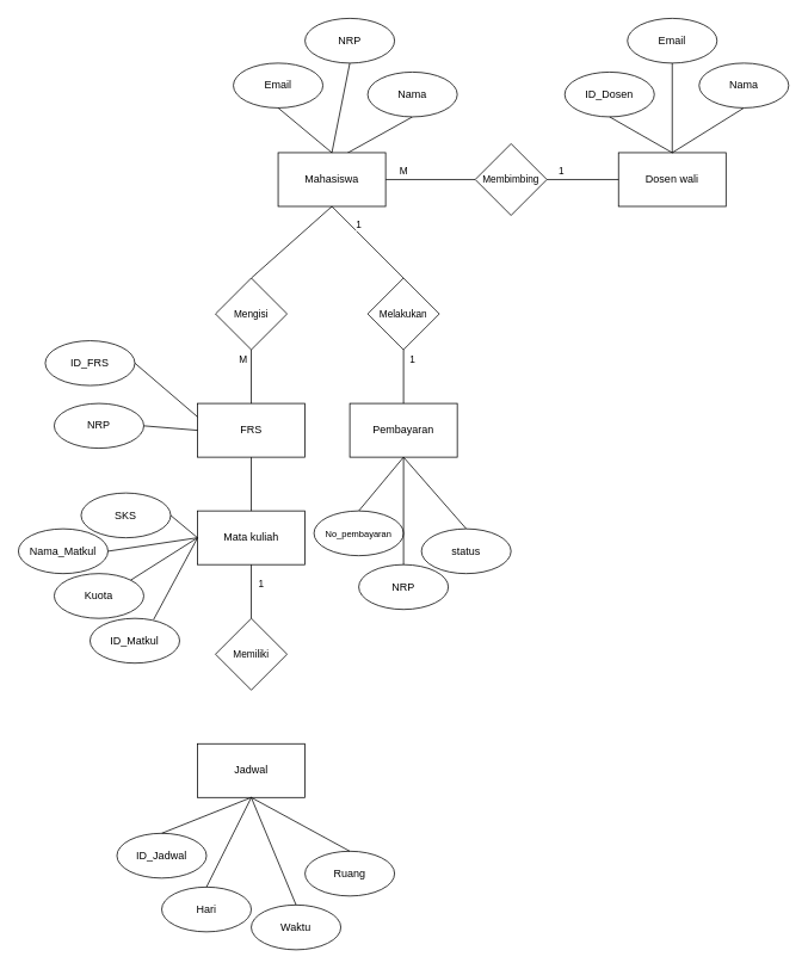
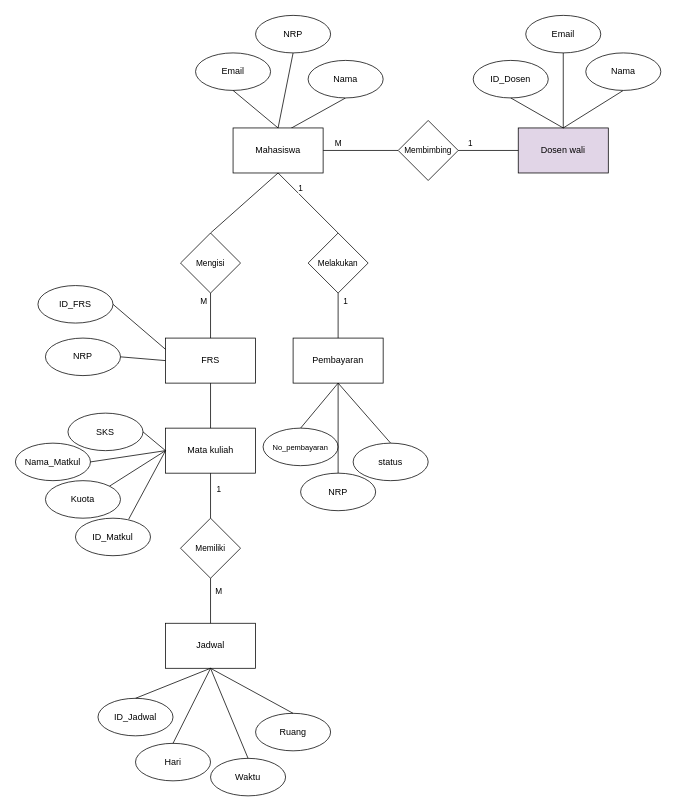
- <mxCell id="7" value="Dosen wali" style="rounded=0;whiteSpace=wrap;html=1;" parent="1" vertex="1"><mxGeometry x="690" y="170" width="120" height="60" as="geometry" /></mxCell>
+ <mxCell id="7" value="Dosen wali" style="rounded=0;whiteSpace=wrap;html=1;fillColor=#e1d5e7;" parent="1" vertex="1"><mxGeometry x="690" y="170" width="120" height="60" as="geometry" /></mxCell>
+ <mxCell id="46" value="" style="rounded=0;orthogonalLoop=1;jettySize=auto;html=1;entryX=0.5;entryY=1;entryDx=0;entryDy=0;endArrow=none;startFill=0;exitX=0.5;exitY=0;exitDx=0;exitDy=0;" edge="1" parent="1" source="9" target="38"><mxGeometry relative="1" as="geometry"><Array as="points" /><mxPoint x="279.23" y="830" as="sourcePoint" /><mxPoint x="279.23" y="770" as="targetPoint" /></mxGeometry></mxCell>
+ <mxCell id="47" value="M" style="edgeLabel;html=1;align=center;verticalAlign=middle;resizable=0;points=[];" vertex="1" connectable="0" parent="46"><mxGeometry x="0.456" y="-1" relative="1" as="geometry"><mxPoint x="9" as="offset" /></mxGeometry></mxCell>
